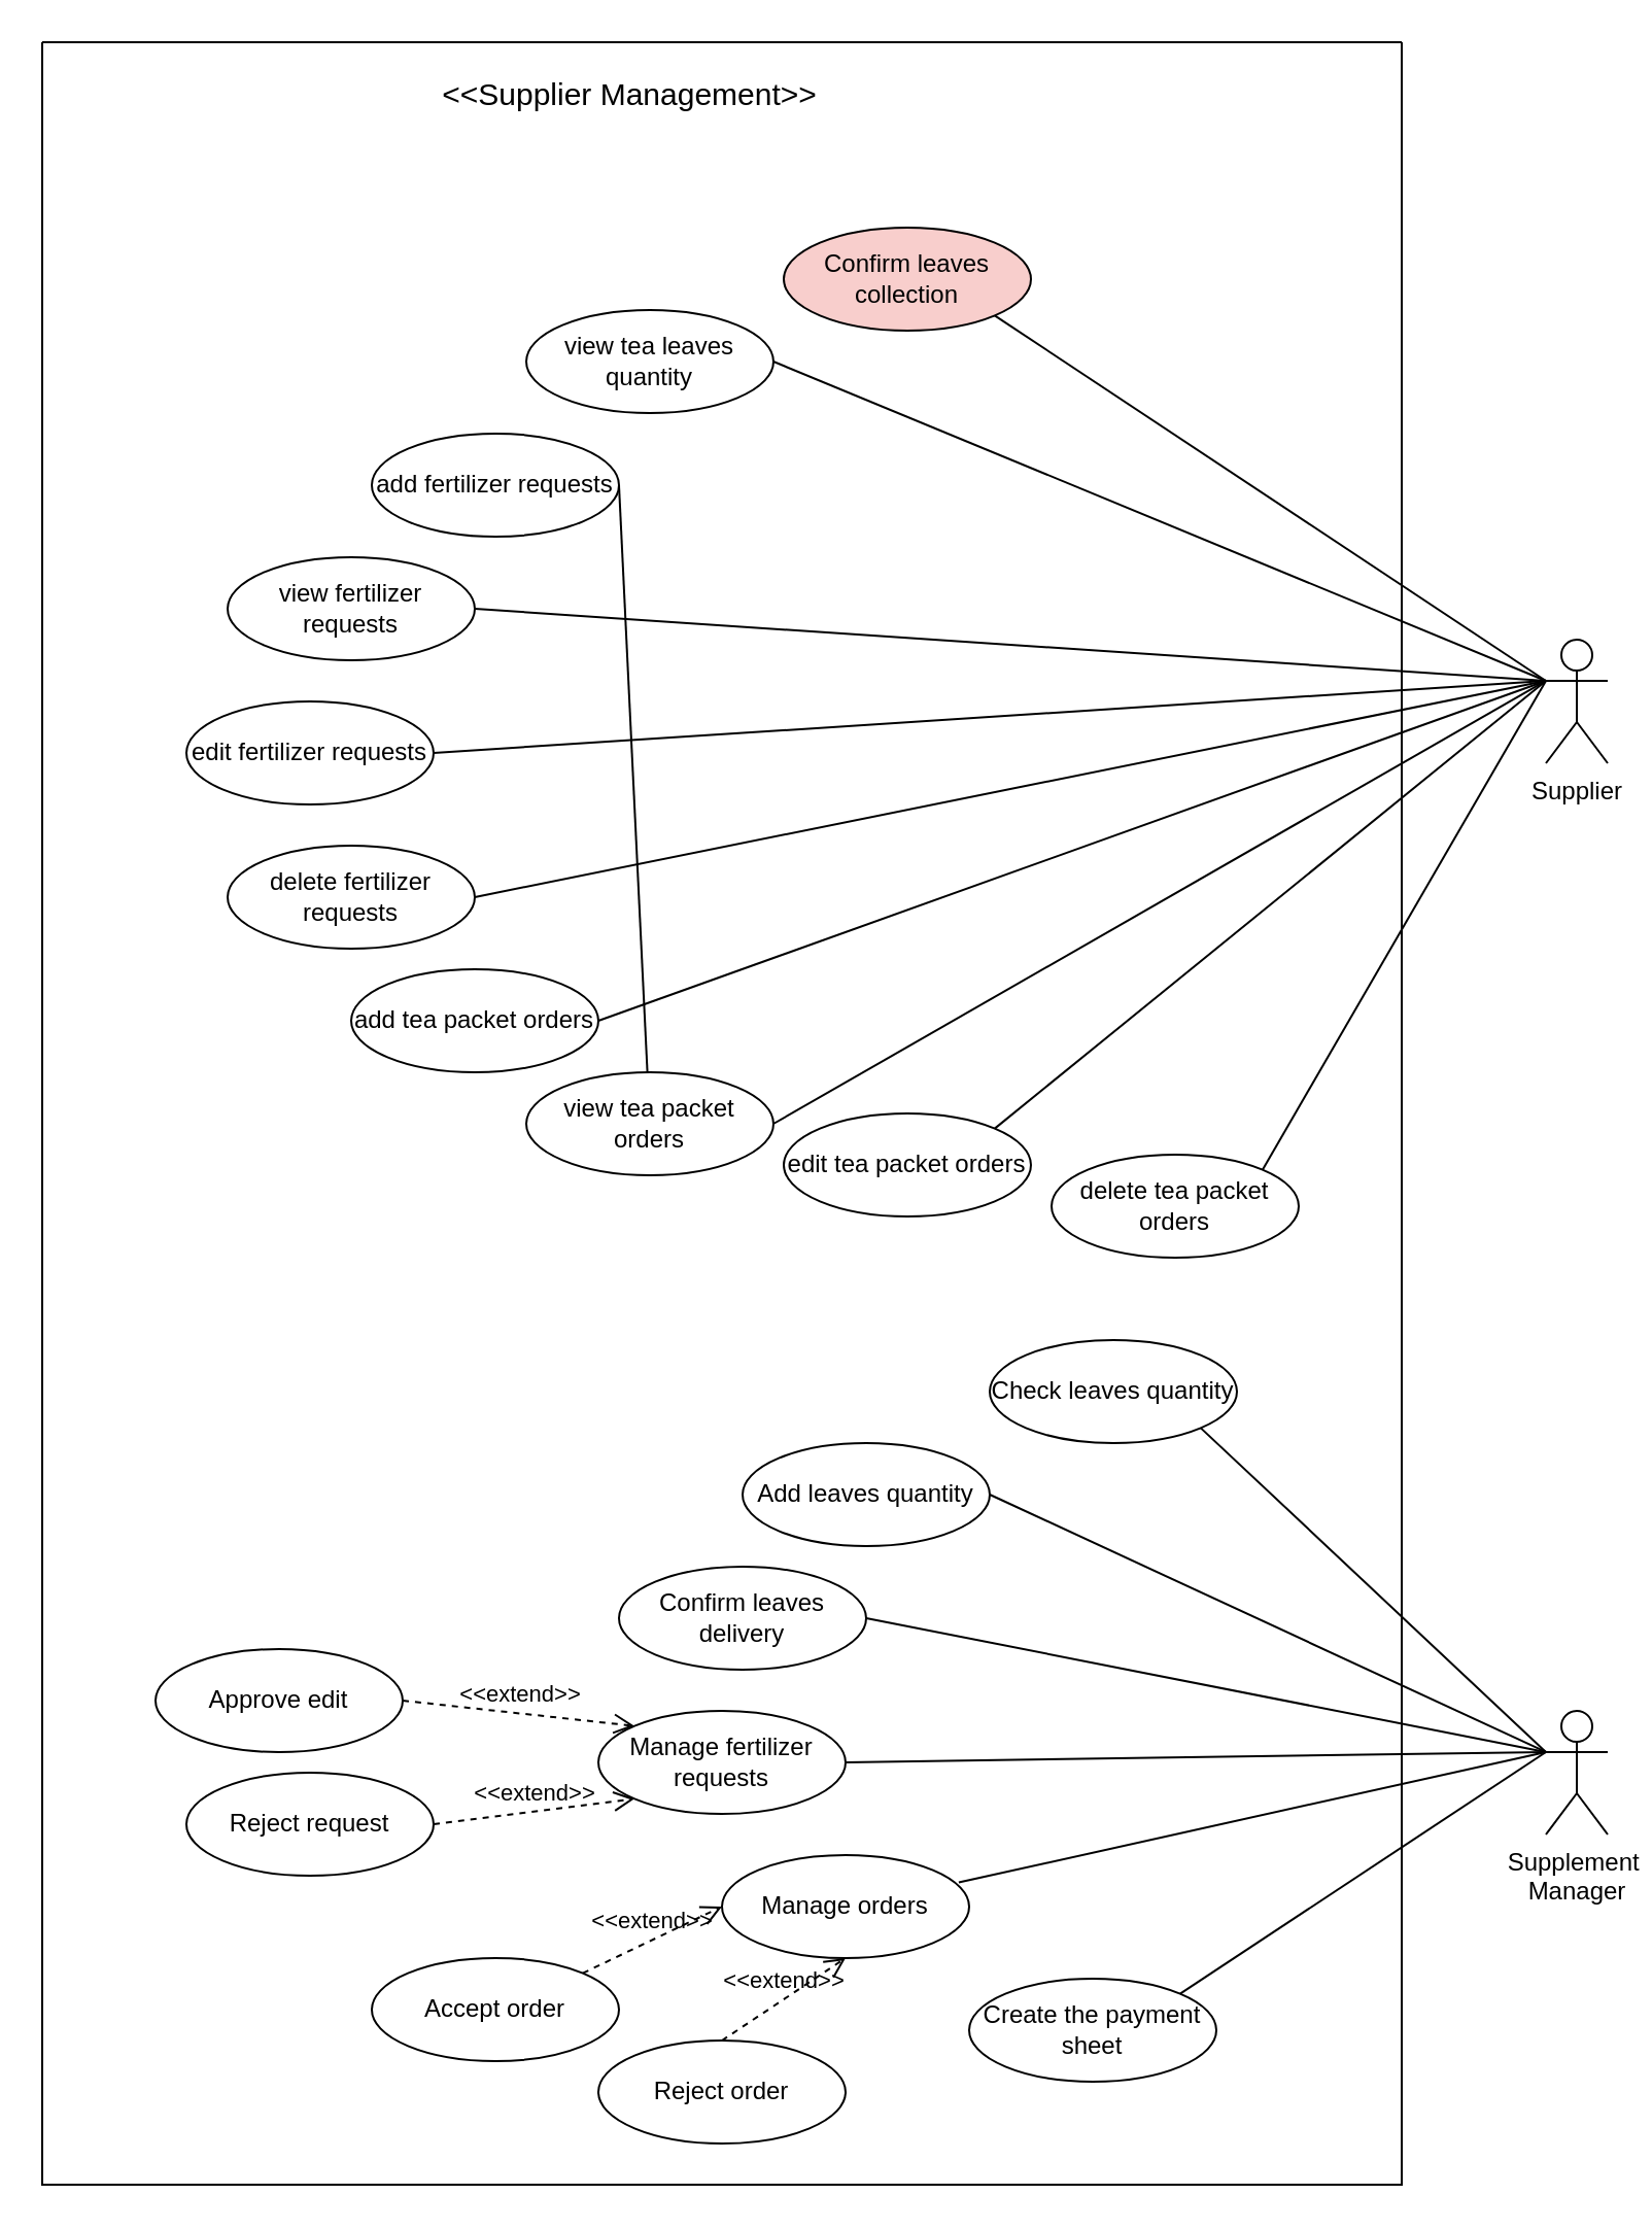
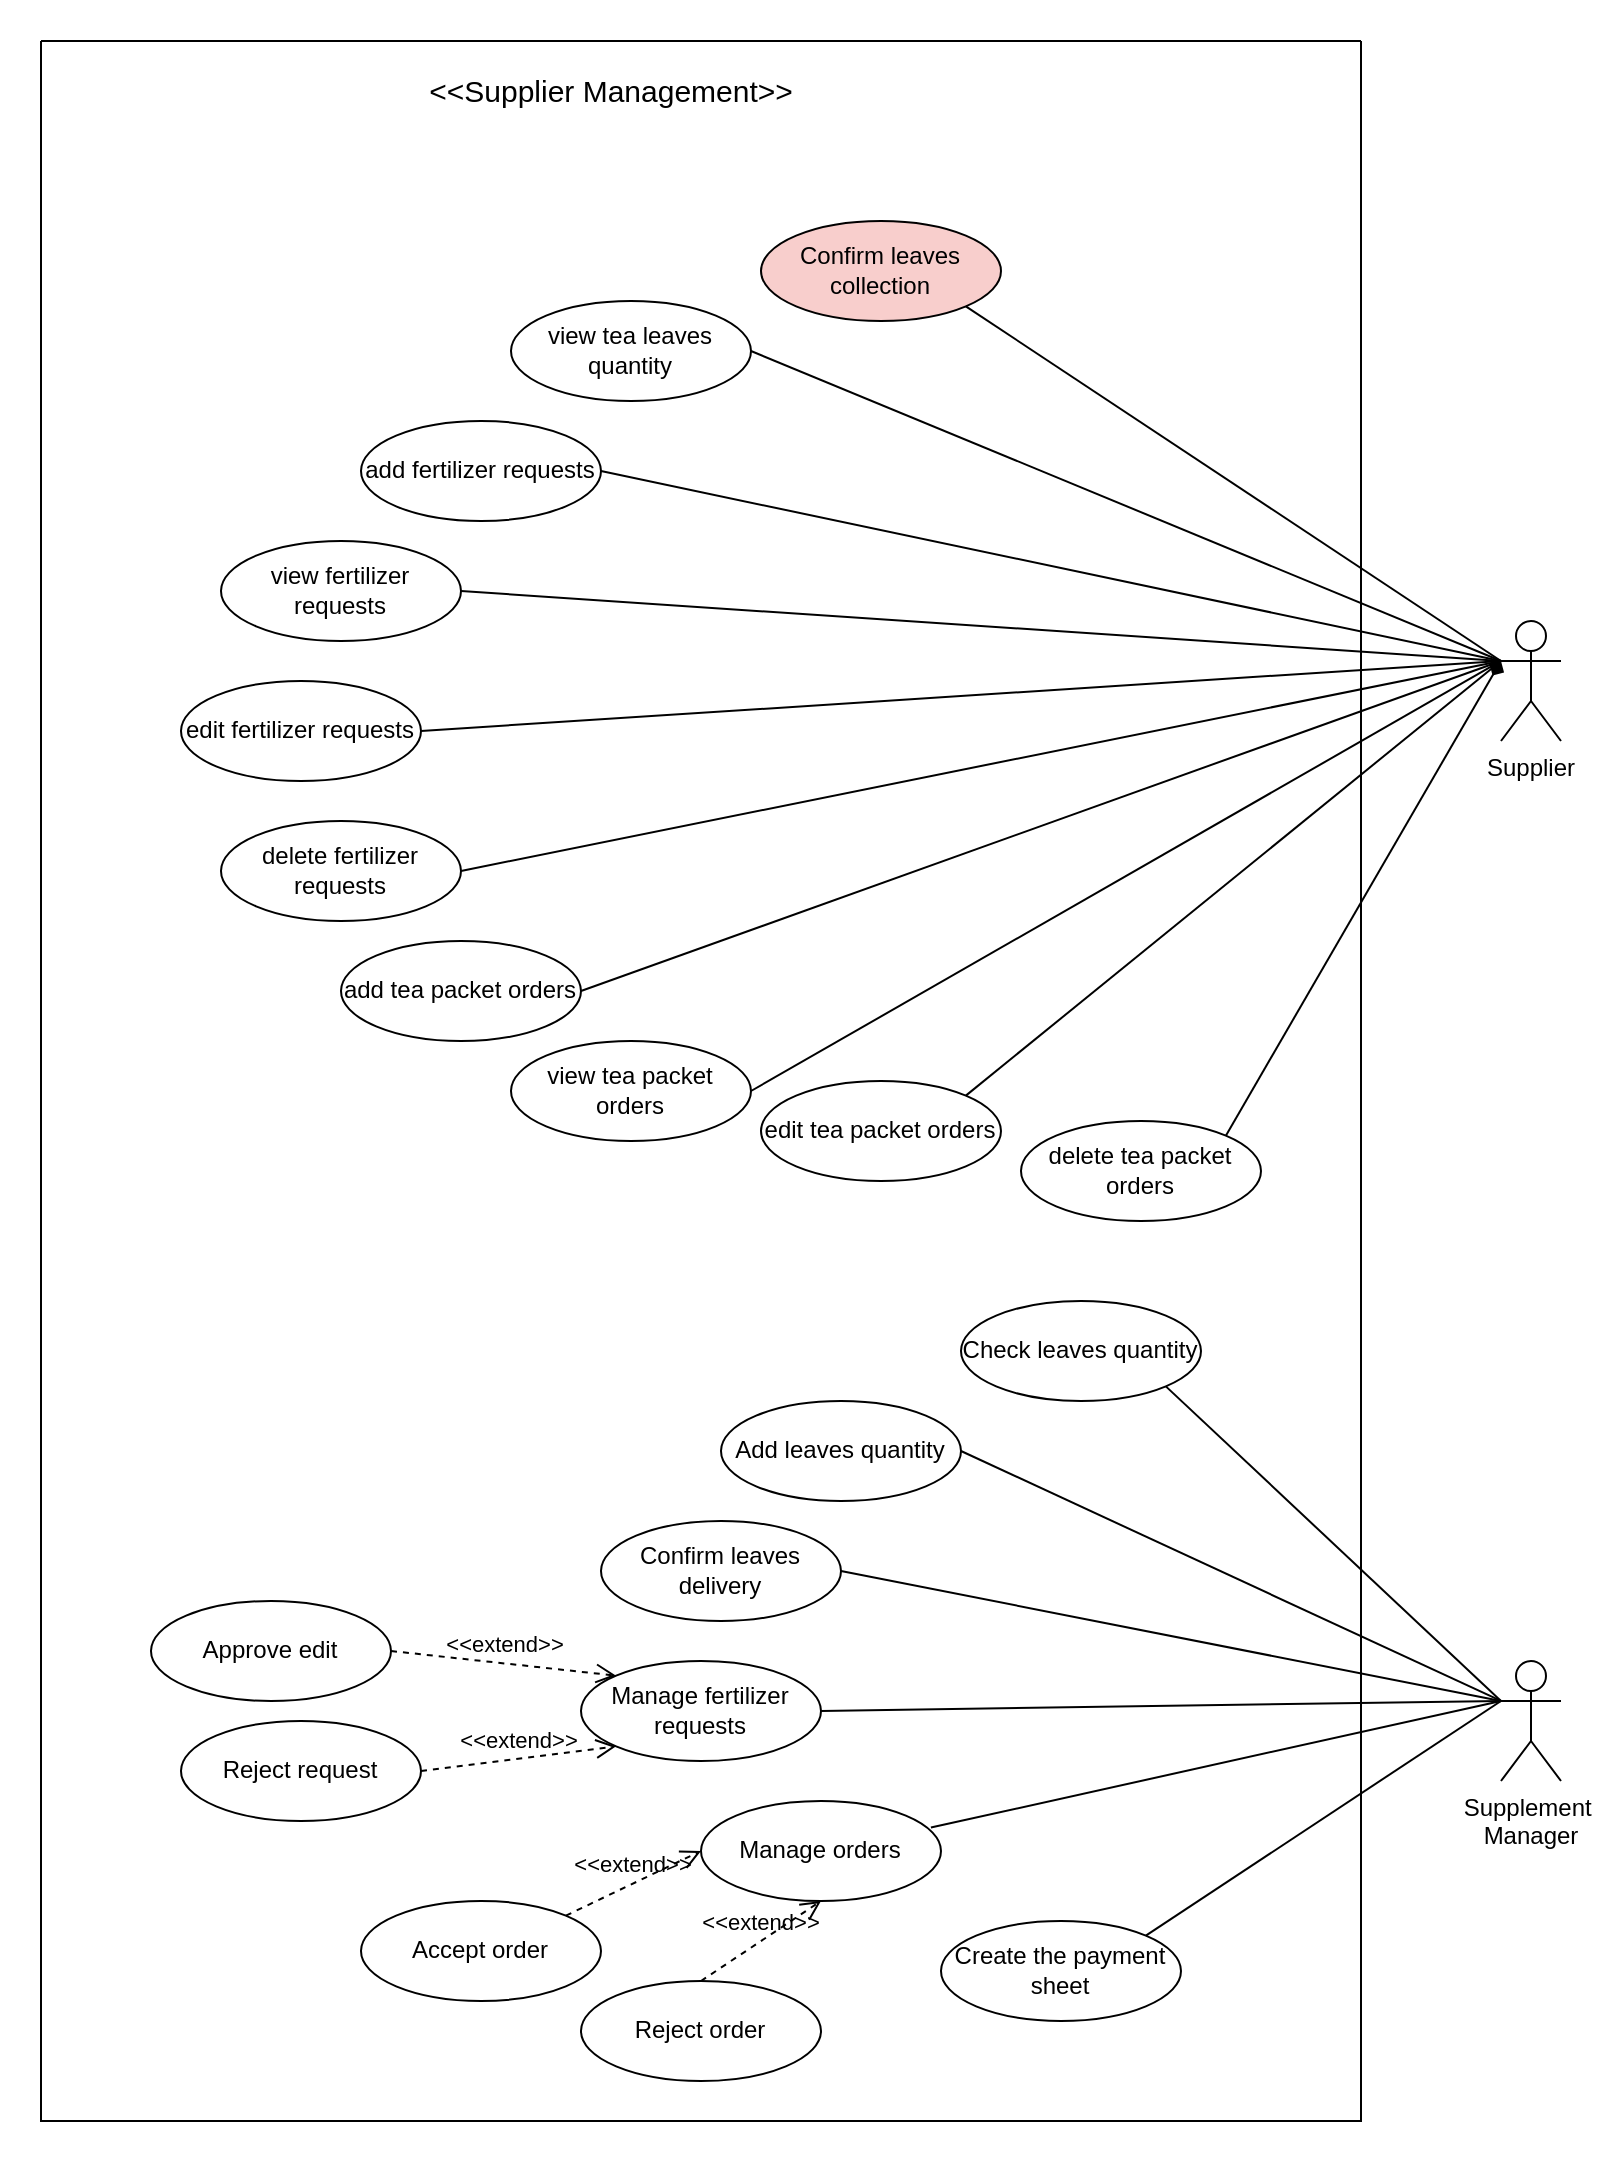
- <mxCell id="36" value="" style="endArrow=none;html=1;rounded=0;entryX=0;entryY=0.333;entryDx=0;entryDy=0;entryPerimeter=0;exitX=1;exitY=0;exitDx=0;exitDy=0;" edge="1" parent="2" source="24" target="34"><mxGeometry width="50" height="50" relative="1" as="geometry"><mxPoint x="400" y="190" as="sourcePoint" /><mxPoint x="450" y="140" as="targetPoint" /></mxGeometry></mxCell>
+ <mxCell id="36" value="" style="endArrow=diamond;html=1;rounded=0;entryX=0;entryY=0.333;entryDx=0;entryDy=0;entryPerimeter=0;exitX=1;exitY=0;exitDx=0;exitDy=0;" edge="1" parent="2" source="24" target="34"><mxGeometry width="50" height="50" relative="1" as="geometry"><mxPoint x="400" y="190" as="sourcePoint" /><mxPoint x="450" y="140" as="targetPoint" /></mxGeometry></mxCell>
- <mxCell id="41" value="" style="endArrow=none;html=1;rounded=0;exitX=1;exitY=0.5;exitDx=0;exitDy=0;" edge="1" parent="2" source="31" target="26"><mxGeometry width="50" height="50" relative="1" as="geometry"><mxPoint x="410" y="200" as="sourcePoint" /><mxPoint x="460" y="150" as="targetPoint" /></mxGeometry></mxCell>
+ <mxCell id="41" value="" style="endArrow=none;html=1;rounded=0;entryX=0;entryY=0.333;entryDx=0;entryDy=0;entryPerimeter=0;exitX=1;exitY=0.5;exitDx=0;exitDy=0;" edge="1" parent="2" source="31" target="34"><mxGeometry width="50" height="50" relative="1" as="geometry"><mxPoint x="410" y="200" as="sourcePoint" /><mxPoint x="460" y="150" as="targetPoint" /></mxGeometry></mxCell>
